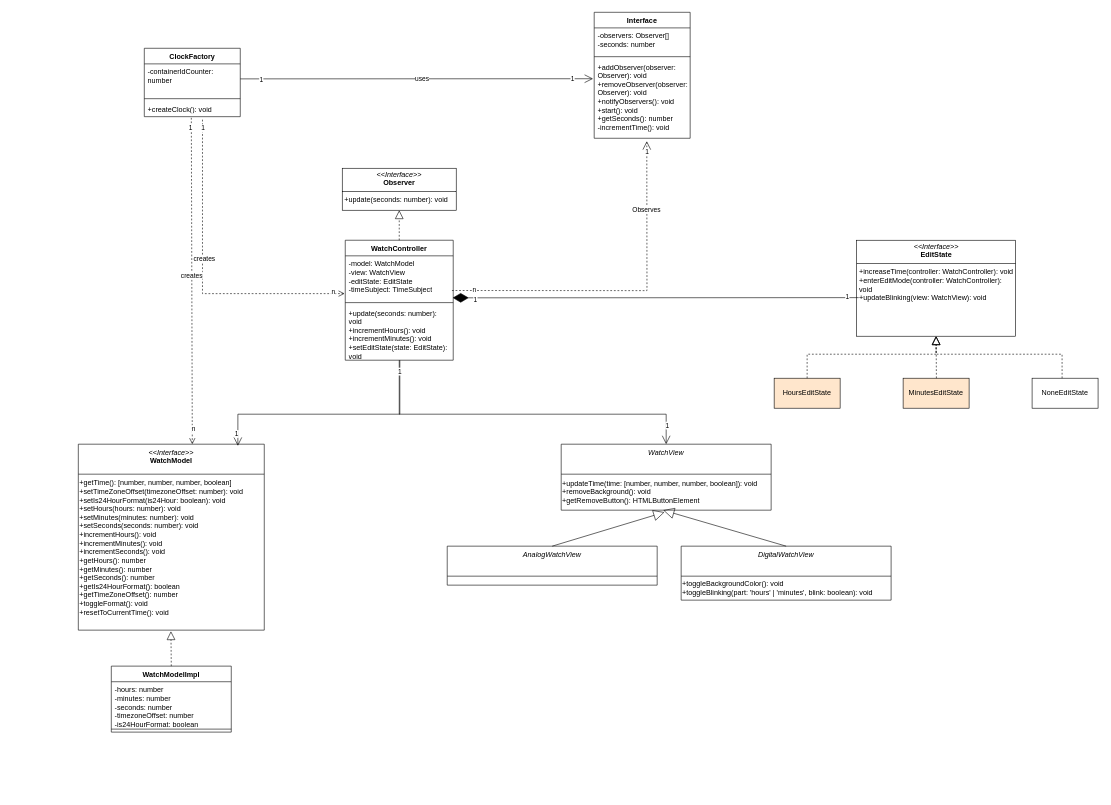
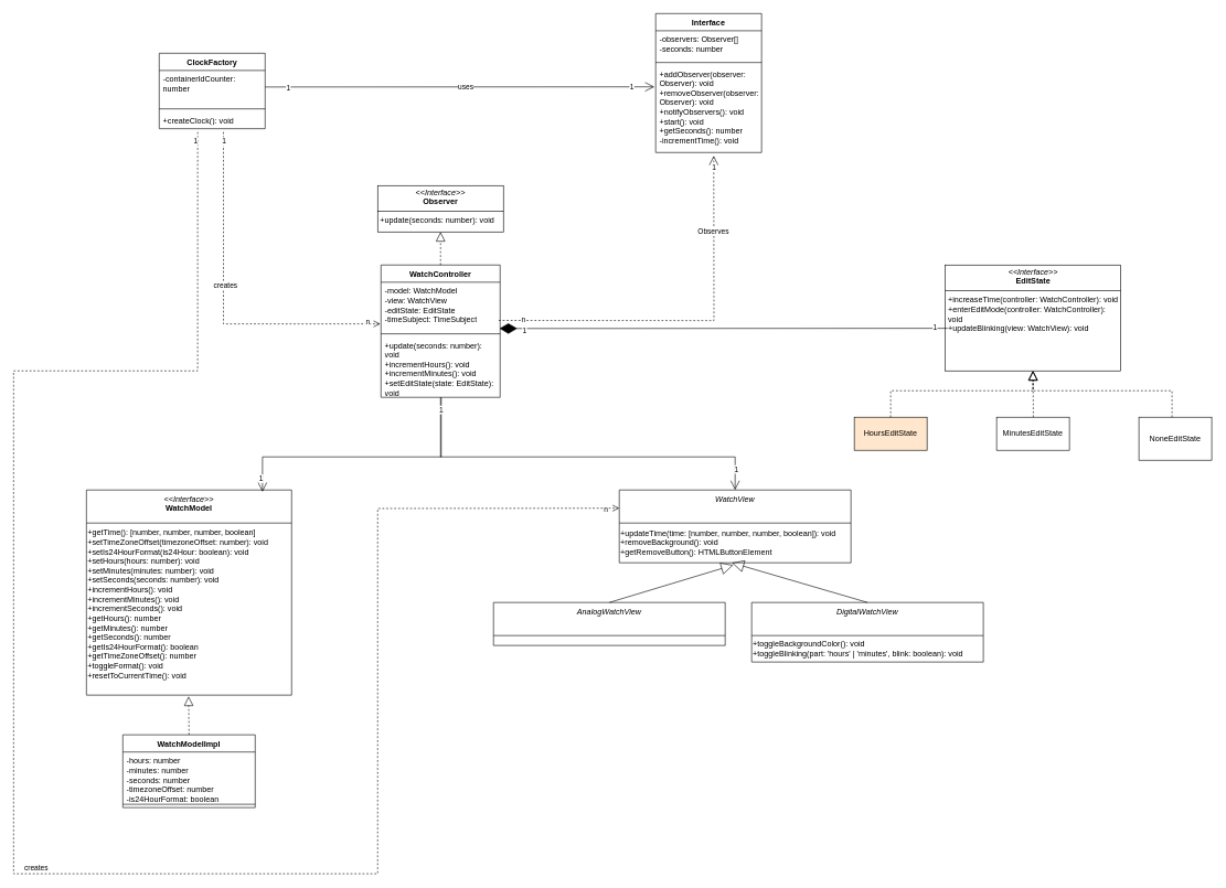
- <mxCell id="58" value="creates" style="html=1;verticalAlign=bottom;endArrow=open;dashed=1;endSize=8;curved=0;rounded=0;exitX=0.49;exitY=1.074;exitDx=0;exitDy=0;exitPerimeter=0;entryX=0.613;entryY=0;entryDx=0;entryDy=0;entryPerimeter=0;" edge="1" parent="1" source="10" target="11"><mxGeometry relative="1" as="geometry"><mxPoint x="480" y="430" as="sourcePoint" /><mxPoint x="400" y="430" as="targetPoint" /></mxGeometry></mxCell>
- <mxCell id="59" value="1" style="edgeLabel;html=1;align=center;verticalAlign=middle;resizable=0;points=[];" vertex="1" connectable="0" parent="58"><mxGeometry x="-0.941" y="-2" relative="1" as="geometry"><mxPoint as="offset" /></mxGeometry></mxCell>
- <mxCell id="60" value="n" style="edgeLabel;html=1;align=center;verticalAlign=middle;resizable=0;points=[];" vertex="1" connectable="0" parent="58"><mxGeometry x="0.909" y="2" relative="1" as="geometry"><mxPoint as="offset" /></mxGeometry></mxCell>
- <mxCell id="22" value="MinutesEditState" style="html=1;whiteSpace=wrap;fillColor=#ffe6cc;" vertex="1" parent="1"><mxGeometry x="1505" y="630" width="110" height="50" as="geometry" /></mxCell>
+ <mxCell id="22" value="MinutesEditState" style="html=1;whiteSpace=wrap;" vertex="1" parent="1"><mxGeometry x="1505" y="630" width="110" height="50" as="geometry" /></mxCell>
- <mxCell id="23" value="NoneEditState" style="html=1;whiteSpace=wrap;" vertex="1" parent="1"><mxGeometry x="1720" y="630" width="110" height="50" as="geometry" /></mxCell>
+ <mxCell id="23" value="NoneEditState" style="html=1;whiteSpace=wrap;" vertex="1" parent="1"><mxGeometry x="1720" y="630" width="110" height="65" as="geometry" /></mxCell>
+ <mxCell id="55" value="creates" style="html=1;verticalAlign=bottom;endArrow=open;dashed=1;endSize=8;curved=0;rounded=0;exitX=0.363;exitY=1.192;exitDx=0;exitDy=0;exitPerimeter=0;entryX=0;entryY=0.25;entryDx=0;entryDy=0;" edge="1" parent="1" source="10" target="16"><mxGeometry relative="1" as="geometry"><mxPoint x="320" y="300" as="sourcePoint" /><mxPoint x="240" y="300" as="targetPoint" /><Array as="points"><mxPoint x="298" y="560" /><mxPoint x="20" y="560" /><mxPoint x="20" y="1320" /><mxPoint x="570" y="1320" /><mxPoint x="570" y="768" /></Array></mxGeometry></mxCell>
+ <mxCell id="56" value="1" style="edgeLabel;html=1;align=center;verticalAlign=middle;resizable=0;points=[];" vertex="1" connectable="0" parent="55"><mxGeometry x="-0.99" y="-4" relative="1" as="geometry"><mxPoint as="offset" /></mxGeometry></mxCell>
+ <mxCell id="57" value="n" style="edgeLabel;html=1;align=center;verticalAlign=middle;resizable=0;points=[];" vertex="1" connectable="0" parent="55"><mxGeometry x="0.986" y="-1" relative="1" as="geometry"><mxPoint as="offset" /></mxGeometry></mxCell>
